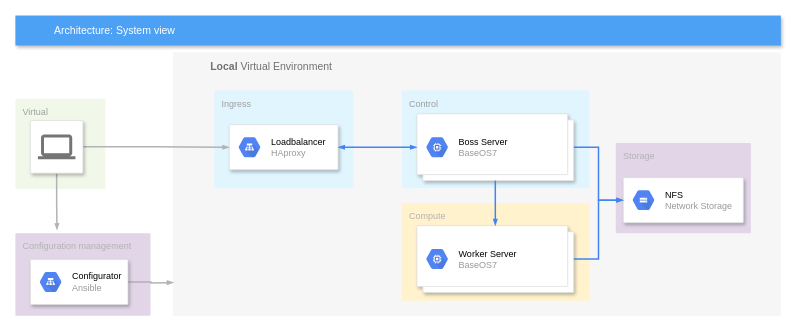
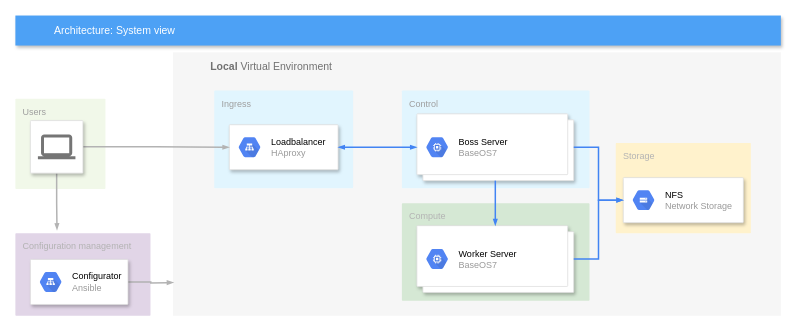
- <mxCell id="12" value="Virtual" style="rounded=1;absoluteArcSize=1;arcSize=2;html=1;strokeColor=none;gradientColor=none;shadow=0;dashed=0;fontSize=12;fontColor=#9E9E9E;align=left;verticalAlign=top;spacing=10;spacingTop=-4;fillColor=#F1F8E9;" vertex="1" parent="1"><mxGeometry x="20" y="131" width="120" height="120" as="geometry" /></mxCell>
+ <mxCell id="12" value="Users" style="rounded=1;absoluteArcSize=1;arcSize=2;html=1;strokeColor=none;gradientColor=none;shadow=0;dashed=0;fontSize=12;fontColor=#9E9E9E;align=left;verticalAlign=top;spacing=10;spacingTop=-4;fillColor=#F1F8E9;" vertex="1" parent="1"><mxGeometry x="20" y="131" width="120" height="120" as="geometry" /></mxCell>
- <mxCell id="21" value="&lt;font color=&quot;#B3B3B3&quot;&gt;Storage&lt;/font&gt;" style="rounded=1;absoluteArcSize=1;arcSize=2;html=1;shadow=0;dashed=0;fontSize=12;align=left;verticalAlign=top;spacing=10;spacingTop=-4;fillColor=#e1d5e7;strokeColor=none;" vertex="1" parent="1"><mxGeometry x="820" y="190" width="180" height="120" as="geometry" /></mxCell>
+ <mxCell id="21" value="&lt;font color=&quot;#B3B3B3&quot;&gt;Storage&lt;/font&gt;" style="rounded=1;absoluteArcSize=1;arcSize=2;html=1;shadow=0;dashed=0;fontSize=12;align=left;verticalAlign=top;spacing=10;spacingTop=-4;fillColor=#fff2cc;strokeColor=none;" vertex="1" parent="1"><mxGeometry x="820" y="190" width="180" height="120" as="geometry" /></mxCell>
- <mxCell id="17" value="&lt;font color=&quot;#B3B3B3&quot;&gt;Compute&lt;/font&gt;" style="rounded=1;absoluteArcSize=1;arcSize=2;html=1;shadow=0;dashed=0;fontSize=12;align=left;verticalAlign=top;spacing=10;spacingTop=-4;fillColor=#fff2cc;strokeColor=none;" vertex="1" parent="1"><mxGeometry x="535" y="270" width="250" height="130" as="geometry" /></mxCell>
+ <mxCell id="17" value="&lt;font color=&quot;#B3B3B3&quot;&gt;Compute&lt;/font&gt;" style="rounded=1;absoluteArcSize=1;arcSize=2;html=1;shadow=0;dashed=0;fontSize=12;align=left;verticalAlign=top;spacing=10;spacingTop=-4;fillColor=#d5e8d4;strokeColor=none;" vertex="1" parent="1"><mxGeometry x="535" y="270" width="250" height="130" as="geometry" /></mxCell>
